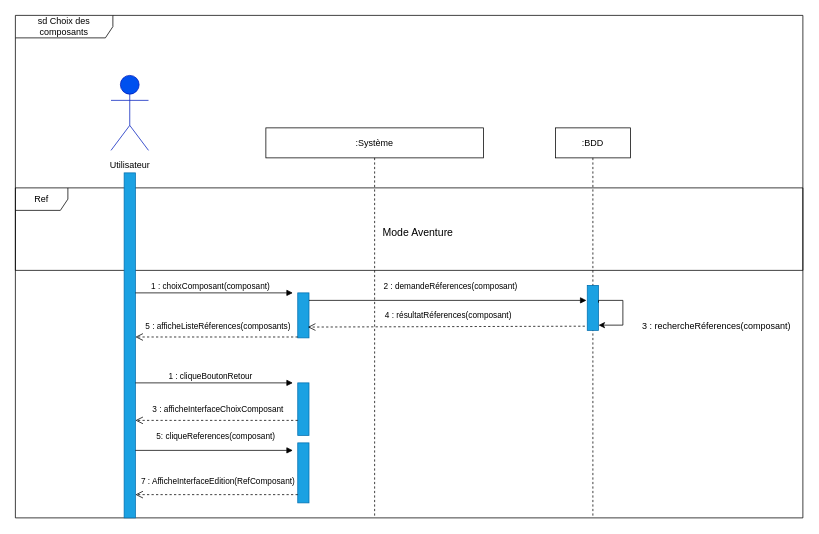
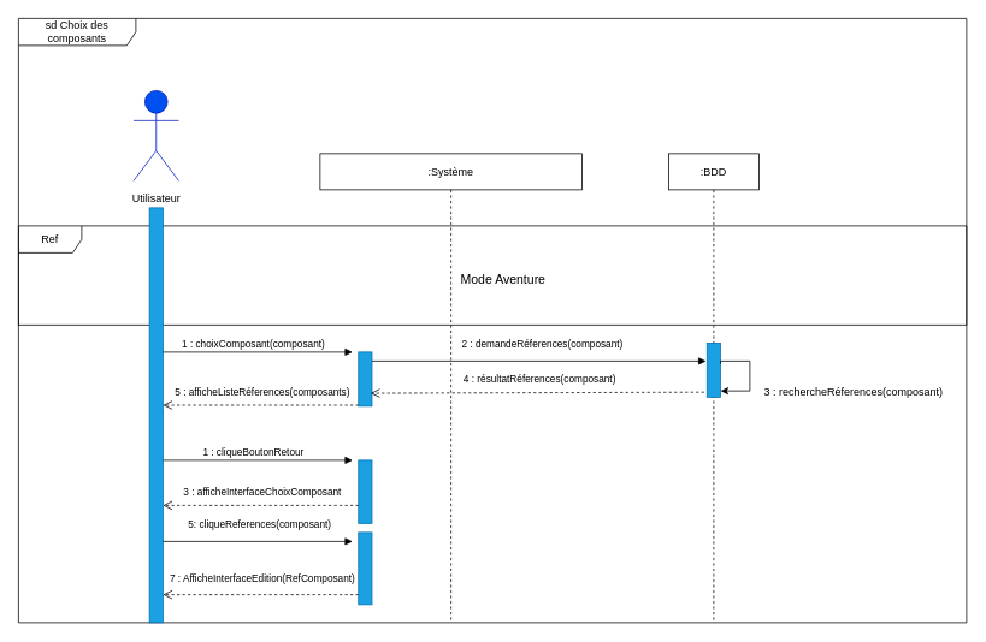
- <mxCell id="14" value="3 : rechercheRéferences(composant)" style="text;html=1;strokeColor=none;fillColor=none;align=center;verticalAlign=middle;whiteSpace=wrap;rounded=0;" parent="1" vertex="1"><mxGeometry x="850" y="420" width="210" height="30" as="geometry" /></mxCell>
+ <mxCell id="14" value="3 : rechercheRéferences(composant)" style="text;html=1;strokeColor=none;fillColor=none;align=center;verticalAlign=middle;whiteSpace=wrap;rounded=0;" parent="1" vertex="1"><mxGeometry x="840" y="420" width="210" height="30" as="geometry" /></mxCell>
